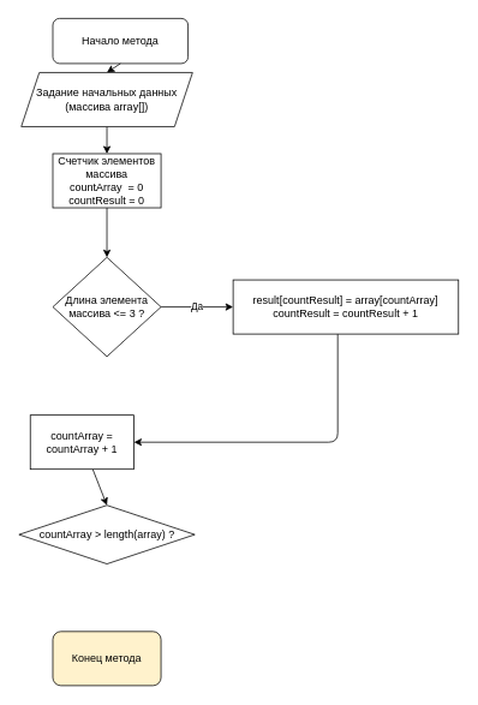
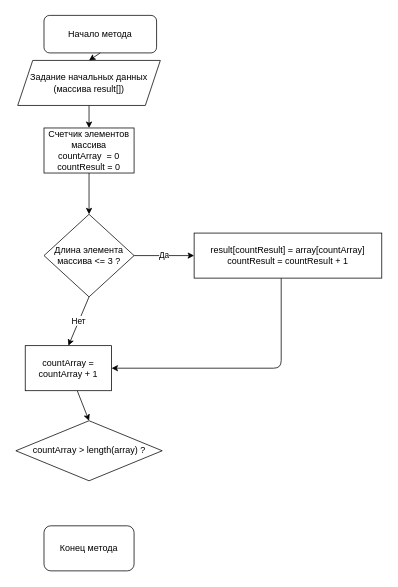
- <mxCell id="14" value="&lt;span&gt;Задание начальных данных (массива array[])&lt;br&gt;&lt;/span&gt;" style="shape=parallelogram;perimeter=parallelogramPerimeter;whiteSpace=wrap;html=1;fixedSize=1;" parent="1" vertex="1"><mxGeometry x="23" y="80" width="190" height="60" as="geometry" /></mxCell>
+ <mxCell id="14" value="&lt;span&gt;Задание начальных данных (массива result[])&lt;br&gt;&lt;/span&gt;" style="shape=parallelogram;perimeter=parallelogramPerimeter;whiteSpace=wrap;html=1;fixedSize=1;" parent="1" vertex="1"><mxGeometry x="23" y="80" width="190" height="60" as="geometry" /></mxCell>
+ <mxCell id="11" value="Нет" style="endArrow=classic;html=1;exitX=0.5;exitY=1;exitDx=0;exitDy=0;entryX=0.5;entryY=0;entryDx=0;entryDy=0;" parent="1" source="8" target="10" edge="1"><mxGeometry width="50" height="50" relative="1" as="geometry"><mxPoint x="128" y="220" as="sourcePoint" /><mxPoint x="178" y="170" as="targetPoint" /></mxGeometry></mxCell>
- <mxCell id="15" value="countArray &amp;gt; length(array) ?" style="rhombus;whiteSpace=wrap;html=1;rounded=0;" parent="1" vertex="1"><mxGeometry x="20.5" y="560" width="195" height="65" as="geometry" /></mxCell>
+ <mxCell id="15" value="countArray &amp;gt; length(array) ?" style="rhombus;whiteSpace=wrap;html=1;rounded=0;" parent="1" vertex="1"><mxGeometry x="20.5" y="560" width="195" height="80" as="geometry" /></mxCell>
- <mxCell id="16" value="Конец метода" style="rounded=1;whiteSpace=wrap;html=1;fillColor=#fff2cc;" parent="1" vertex="1"><mxGeometry x="58" y="700" width="120" height="60" as="geometry" /></mxCell>
+ <mxCell id="16" value="Конец метода" style="rounded=1;whiteSpace=wrap;html=1;" parent="1" vertex="1"><mxGeometry x="58" y="700" width="120" height="60" as="geometry" /></mxCell>
